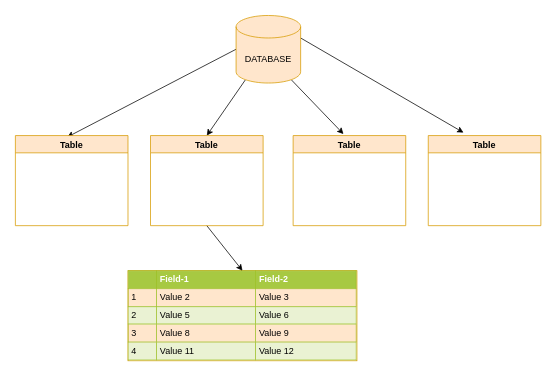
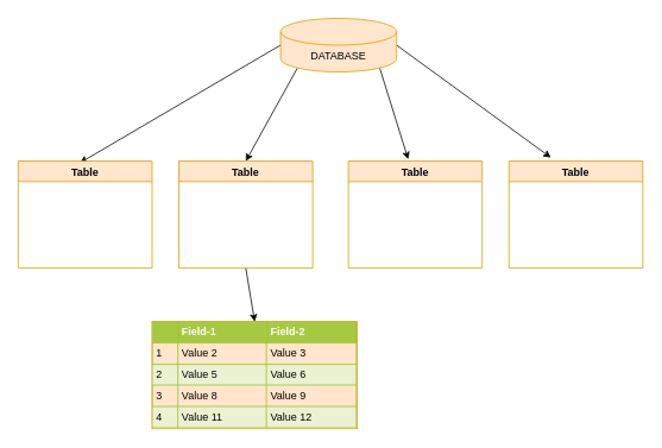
- <mxCell id="6" value="DATABASE" style="shape=cylinder3;whiteSpace=wrap;html=1;boundedLbl=1;backgroundOutline=1;size=15;fillColor=#ffe6cc;strokeColor=#d79b00;" vertex="1" parent="1"><mxGeometry x="314" y="20" width="86" height="90" as="geometry" /></mxCell>
+ <mxCell id="6" value="DATABASE" style="shape=cylinder3;whiteSpace=wrap;html=1;boundedLbl=1;backgroundOutline=1;size=15;fillColor=#ffe6cc;strokeColor=#d79b00;" vertex="1" parent="1"><mxGeometry x="314" y="20" width="130" height="60" as="geometry" /></mxCell>
- <mxCell id="7" value="&lt;table border=&quot;1&quot; width=&quot;100%&quot; cellpadding=&quot;4&quot; style=&quot;width: 100% ; height: 100% ; border-collapse: collapse&quot;&gt;&lt;tbody&gt;&lt;tr style=&quot;background-color: #a7c942 ; color: #ffffff ; border: 1px solid #98bf21&quot;&gt;&lt;th align=&quot;left&quot;&gt;&lt;br&gt;&lt;/th&gt;&lt;th align=&quot;left&quot;&gt;Field-1&lt;/th&gt;&lt;th align=&quot;left&quot;&gt;Field-2&lt;/th&gt;&lt;/tr&gt;&lt;tr style=&quot;border: 1px solid #98bf21&quot;&gt;&lt;td&gt;1&lt;/td&gt;&lt;td&gt;Value 2&lt;/td&gt;&lt;td&gt;Value 3&lt;/td&gt;&lt;/tr&gt;&lt;tr style=&quot;background-color: #eaf2d3 ; border: 1px solid #98bf21&quot;&gt;&lt;td&gt;2&lt;/td&gt;&lt;td&gt;Value 5&lt;/td&gt;&lt;td&gt;Value 6&lt;/td&gt;&lt;/tr&gt;&lt;tr style=&quot;border: 1px solid #98bf21&quot;&gt;&lt;td&gt;3&lt;/td&gt;&lt;td&gt;Value 8&lt;/td&gt;&lt;td&gt;Value 9&lt;/td&gt;&lt;/tr&gt;&lt;tr style=&quot;background-color: #eaf2d3 ; border: 1px solid #98bf21&quot;&gt;&lt;td&gt;4&lt;/td&gt;&lt;td&gt;Value 11&lt;/td&gt;&lt;td&gt;Value 12&lt;/td&gt;&lt;/tr&gt;&lt;/tbody&gt;&lt;/table&gt;" style="text;html=1;strokeColor=#d79b00;fillColor=#ffe6cc;overflow=fill;rounded=0;" vertex="1" parent="1"><mxGeometry x="170" y="360" width="305" height="120" as="geometry" /></mxCell>
+ <mxCell id="7" value="&lt;table border=&quot;1&quot; width=&quot;100%&quot; cellpadding=&quot;4&quot; style=&quot;width: 100% ; height: 100% ; border-collapse: collapse&quot;&gt;&lt;tbody&gt;&lt;tr style=&quot;background-color: #a7c942 ; color: #ffffff ; border: 1px solid #98bf21&quot;&gt;&lt;th align=&quot;left&quot;&gt;&lt;br&gt;&lt;/th&gt;&lt;th align=&quot;left&quot;&gt;Field-1&lt;/th&gt;&lt;th align=&quot;left&quot;&gt;Field-2&lt;/th&gt;&lt;/tr&gt;&lt;tr style=&quot;border: 1px solid #98bf21&quot;&gt;&lt;td&gt;1&lt;/td&gt;&lt;td&gt;Value 2&lt;/td&gt;&lt;td&gt;Value 3&lt;/td&gt;&lt;/tr&gt;&lt;tr style=&quot;background-color: #eaf2d3 ; border: 1px solid #98bf21&quot;&gt;&lt;td&gt;2&lt;/td&gt;&lt;td&gt;Value 5&lt;/td&gt;&lt;td&gt;Value 6&lt;/td&gt;&lt;/tr&gt;&lt;tr style=&quot;border: 1px solid #98bf21&quot;&gt;&lt;td&gt;3&lt;/td&gt;&lt;td&gt;Value 8&lt;/td&gt;&lt;td&gt;Value 9&lt;/td&gt;&lt;/tr&gt;&lt;tr style=&quot;background-color: #eaf2d3 ; border: 1px solid #98bf21&quot;&gt;&lt;td&gt;4&lt;/td&gt;&lt;td&gt;Value 11&lt;/td&gt;&lt;td&gt;Value 12&lt;/td&gt;&lt;/tr&gt;&lt;/tbody&gt;&lt;/table&gt;" style="text;html=1;strokeColor=#d79b00;fillColor=#ffe6cc;overflow=fill;rounded=0;" vertex="1" parent="1"><mxGeometry x="170" y="360" width="230" height="120" as="geometry" /></mxCell>
